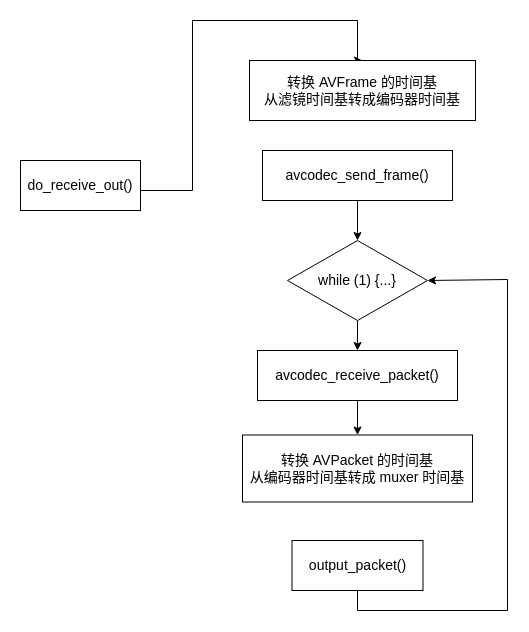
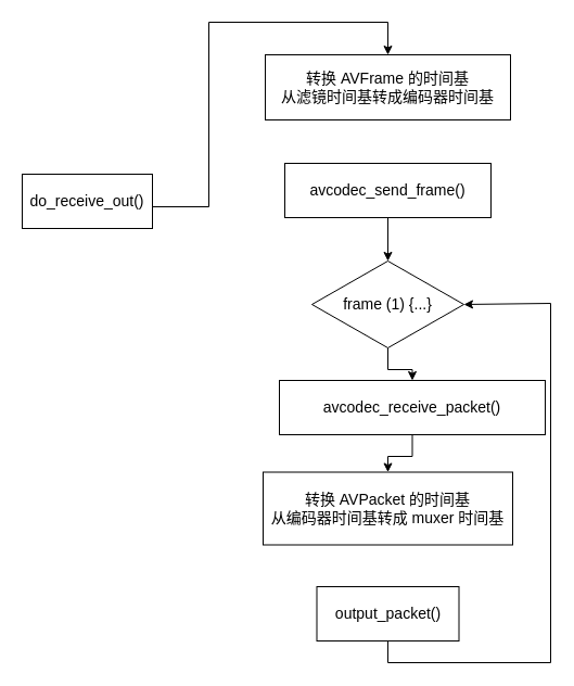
- <mxCell id="4" value="转换 AVFrame 的时间基&lt;br&gt;从滤镜时间基转成编码器时间基" style="rounded=0;whiteSpace=wrap;html=1;fontSize=14;" parent="1" vertex="1"><mxGeometry x="249" y="60" width="226" height="60" as="geometry" /></mxCell>
+ <mxCell id="4" value="转换 AVFrame 的时间基&lt;br&gt;从滤镜时间基转成编码器时间基" style="rounded=0;whiteSpace=wrap;html=1;fontSize=14;" parent="1" vertex="1"><mxGeometry x="244" y="50" width="226" height="60" as="geometry" /></mxCell>
- <mxCell id="9" value="&lt;font color=&quot;#000000&quot;&gt;while (1) {...}&lt;/font&gt;" style="rhombus;whiteSpace=wrap;html=1;fontSize=14;fontColor=#FF3333;" parent="1" vertex="1"><mxGeometry x="287" y="240" width="140" height="80" as="geometry" /></mxCell>
+ <mxCell id="9" value="&lt;font color=&quot;#000000&quot;&gt;frame (1) {...}&lt;/font&gt;" style="rhombus;whiteSpace=wrap;html=1;fontSize=14;fontColor=#FF3333;" parent="1" vertex="1"><mxGeometry x="287" y="240" width="140" height="80" as="geometry" /></mxCell>
- <mxCell id="11" value="avcodec_receive_packet()" style="rounded=0;whiteSpace=wrap;html=1;fontSize=14;" parent="1" vertex="1"><mxGeometry x="257" y="350" width="200" height="50" as="geometry" /></mxCell>
+ <mxCell id="11" value="avcodec_receive_packet()" style="rounded=0;whiteSpace=wrap;html=1;fontSize=14;" parent="1" vertex="1"><mxGeometry x="257" y="350" width="245" height="50" as="geometry" /></mxCell>
